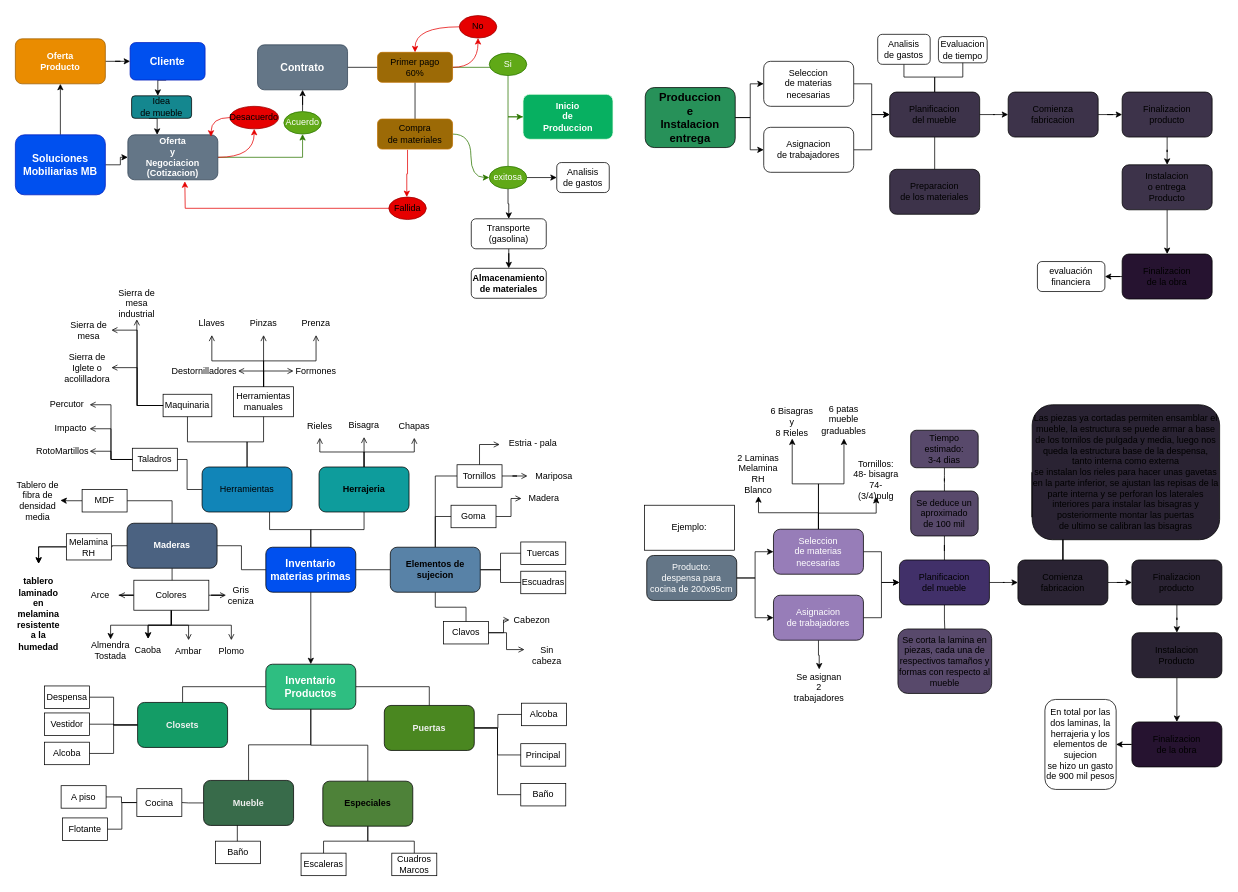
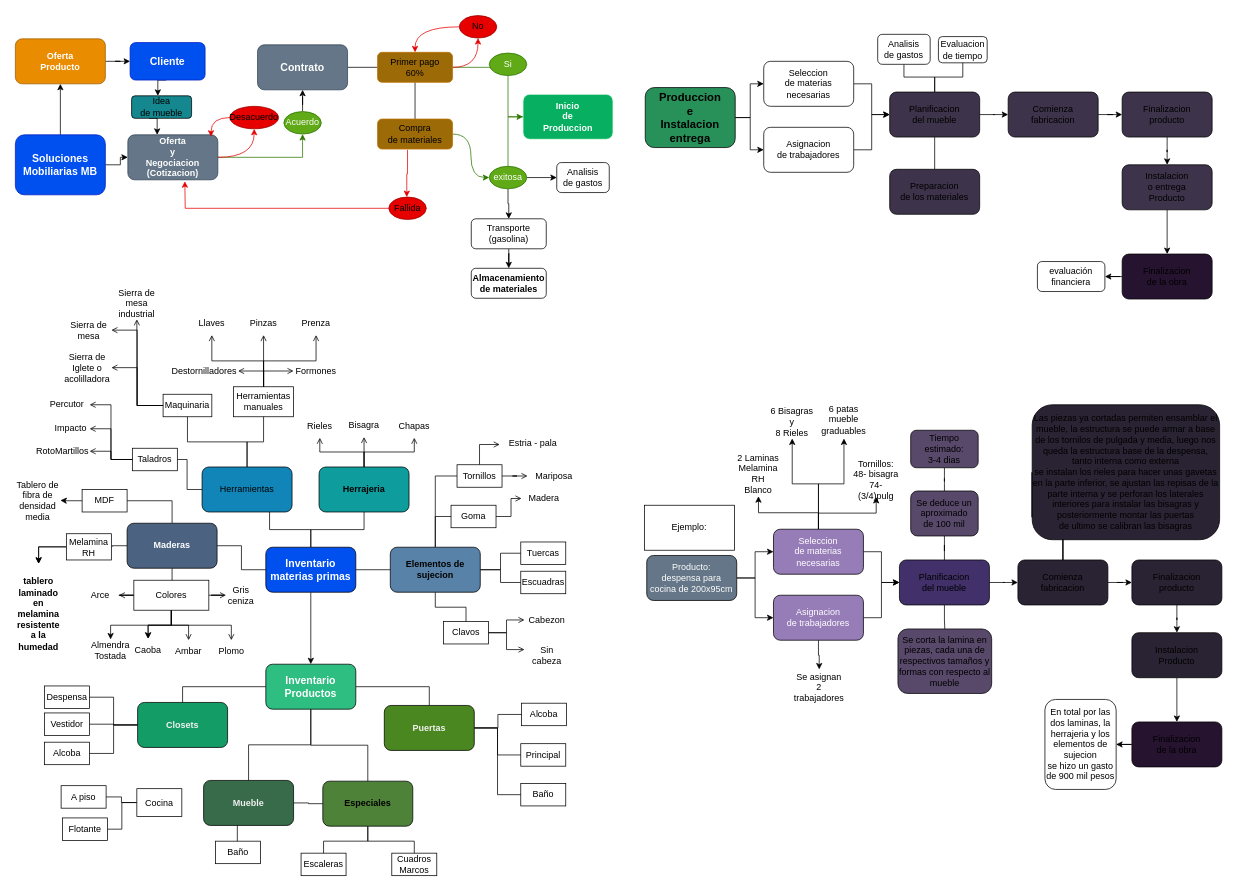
- <mxCell id="86" value="&lt;div&gt;Cabezon&lt;/div&gt;" style="text;html=1;strokeColor=none;fillColor=none;align=center;verticalAlign=middle;whiteSpace=wrap;rounded=0;" vertex="1" parent="1"><mxGeometry x="679" y="811" width="60" height="30" as="geometry" /></mxCell>
+ <mxCell id="86" value="&lt;div&gt;Cabezon&lt;/div&gt;" style="text;html=1;strokeColor=none;fillColor=none;align=center;verticalAlign=middle;whiteSpace=wrap;rounded=0;" vertex="1" parent="1"><mxGeometry x="699" y="811" width="60" height="30" as="geometry" /></mxCell>
- <mxCell id="38" style="edgeStyle=orthogonalEdgeStyle;rounded=0;orthogonalLoop=1;jettySize=auto;html=1;endArrow=none;endFill=0;" edge="1" parent="1" source="40" target="49"><mxGeometry relative="1" as="geometry" /></mxCell>
+ <mxCell id="38" style="edgeStyle=orthogonalEdgeStyle;rounded=0;orthogonalLoop=1;jettySize=auto;html=1;endArrow=none;endFill=0;" edge="1" parent="1" source="40" target="43"><mxGeometry relative="1" as="geometry" /></mxCell>
